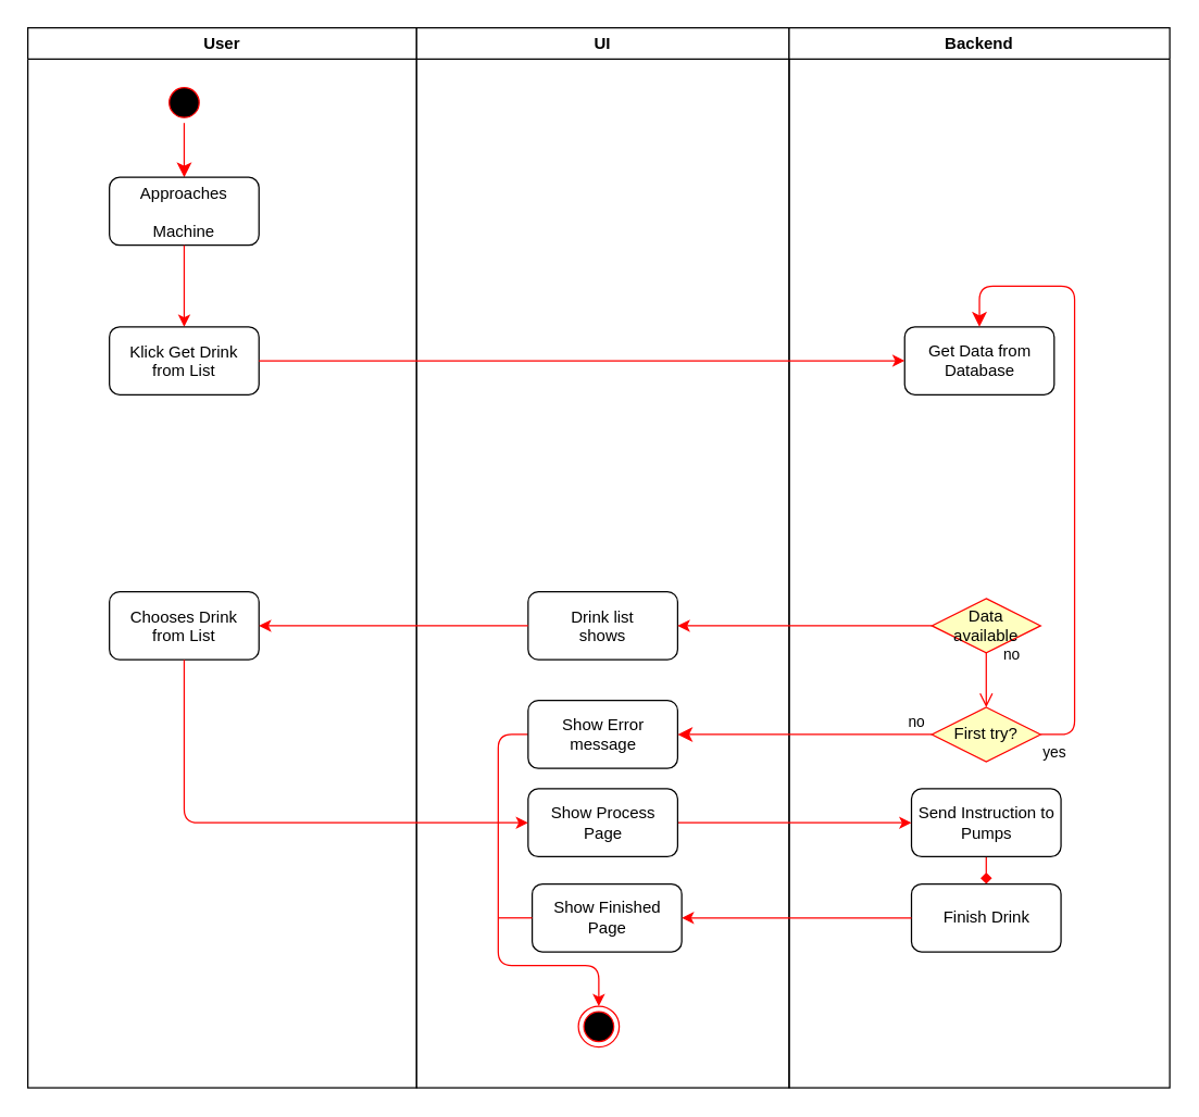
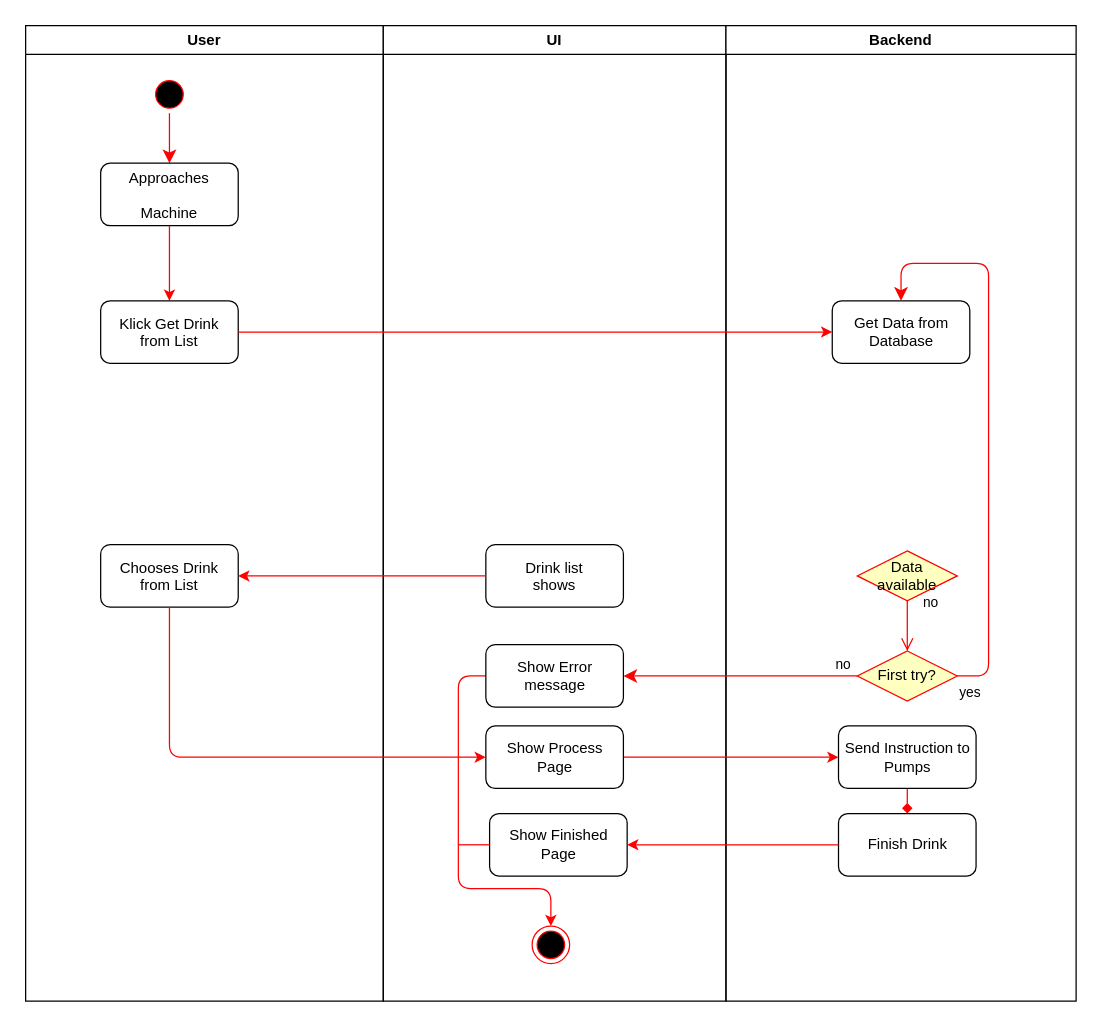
- <mxCell id="28" style="edgeStyle=orthogonalEdgeStyle;rounded=1;orthogonalLoop=1;jettySize=auto;html=1;entryX=1;entryY=0.5;entryDx=0;entryDy=0;strokeColor=#FF0000;" edge="1" parent="1" source="17" target="10"><mxGeometry relative="1" as="geometry" /></mxCell>
